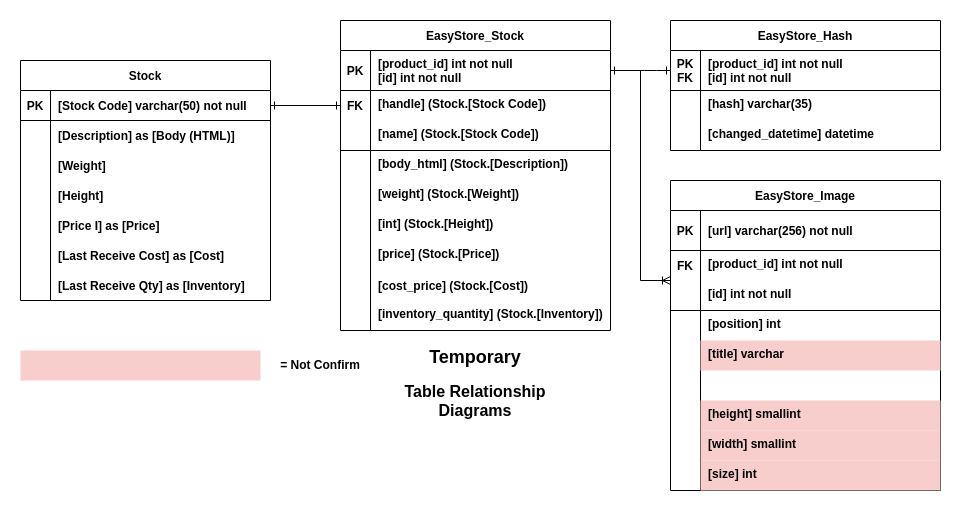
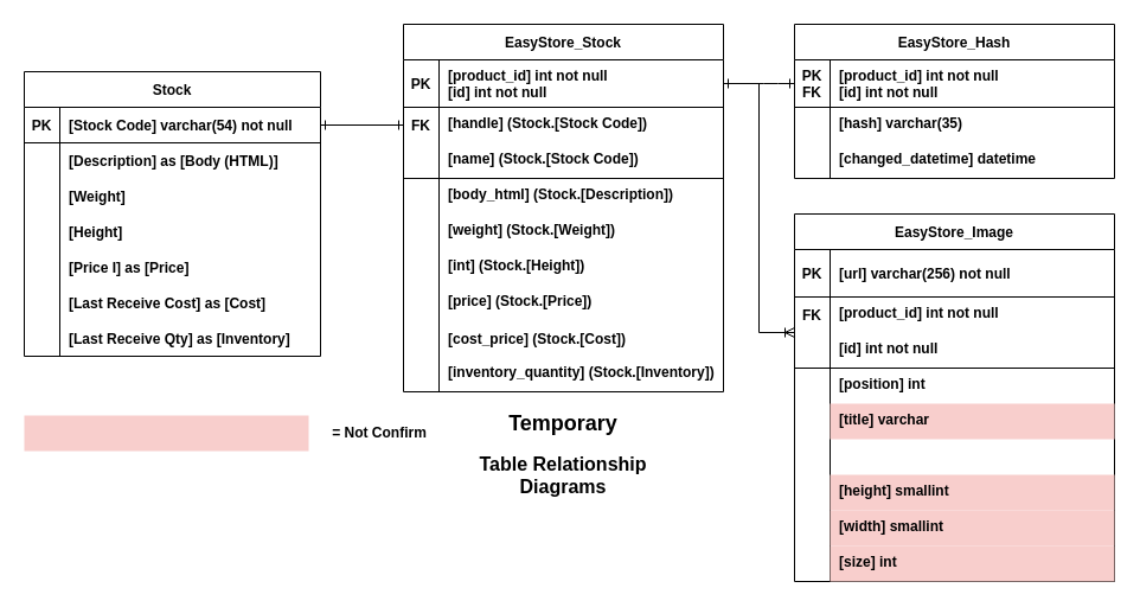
- <mxCell id="5" value="[Stock Code] varchar(50) not null" style="shape=partialRectangle;overflow=hidden;connectable=0;fillColor=none;top=0;left=0;bottom=0;right=0;align=left;spacingLeft=6;fontStyle=1;" parent="3" vertex="1"><mxGeometry x="30" width="220" height="30" as="geometry"><mxRectangle width="220" height="30" as="alternateBounds" /></mxGeometry></mxCell>
+ <mxCell id="5" value="[Stock Code] varchar(54) not null" style="shape=partialRectangle;overflow=hidden;connectable=0;fillColor=none;top=0;left=0;bottom=0;right=0;align=left;spacingLeft=6;fontStyle=1;" parent="3" vertex="1"><mxGeometry x="30" width="220" height="30" as="geometry"><mxRectangle width="220" height="30" as="alternateBounds" /></mxGeometry></mxCell>
